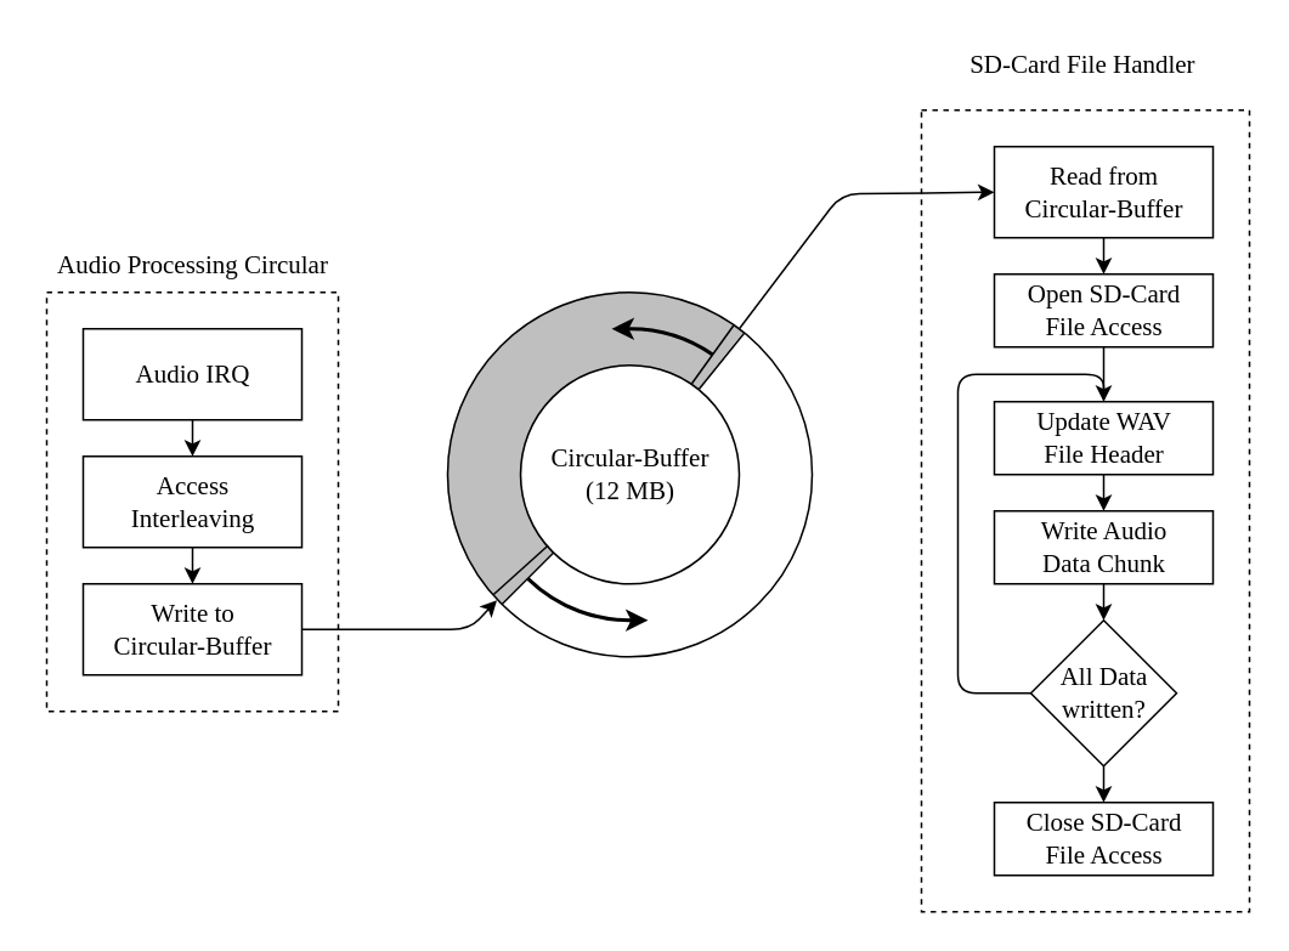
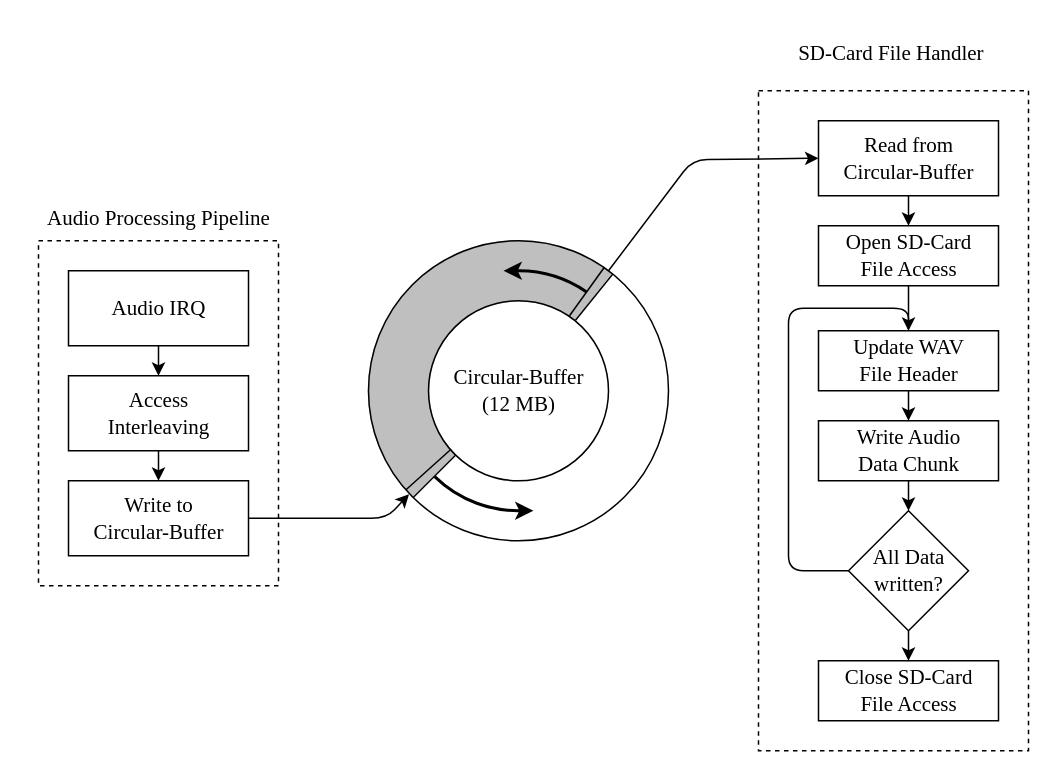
- <mxCell id="34" value="&lt;font face=&quot;Times New Roman&quot; style=&quot;font-size: 14px;&quot;&gt;Audio Processing Circular&lt;/font&gt;" style="text;html=1;align=center;verticalAlign=middle;resizable=0;points=[];autosize=1;strokeColor=none;fillColor=none;fontSize=14;" vertex="1" parent="1"><mxGeometry x="20" y="130" width="170" height="30" as="geometry" /></mxCell>
+ <mxCell id="34" value="&lt;font face=&quot;Times New Roman&quot; style=&quot;font-size: 14px;&quot;&gt;Audio Processing Pipeline&lt;/font&gt;" style="text;html=1;align=center;verticalAlign=middle;resizable=0;points=[];autosize=1;strokeColor=none;fillColor=none;fontSize=14;" vertex="1" parent="1"><mxGeometry x="20" y="130" width="170" height="30" as="geometry" /></mxCell>
